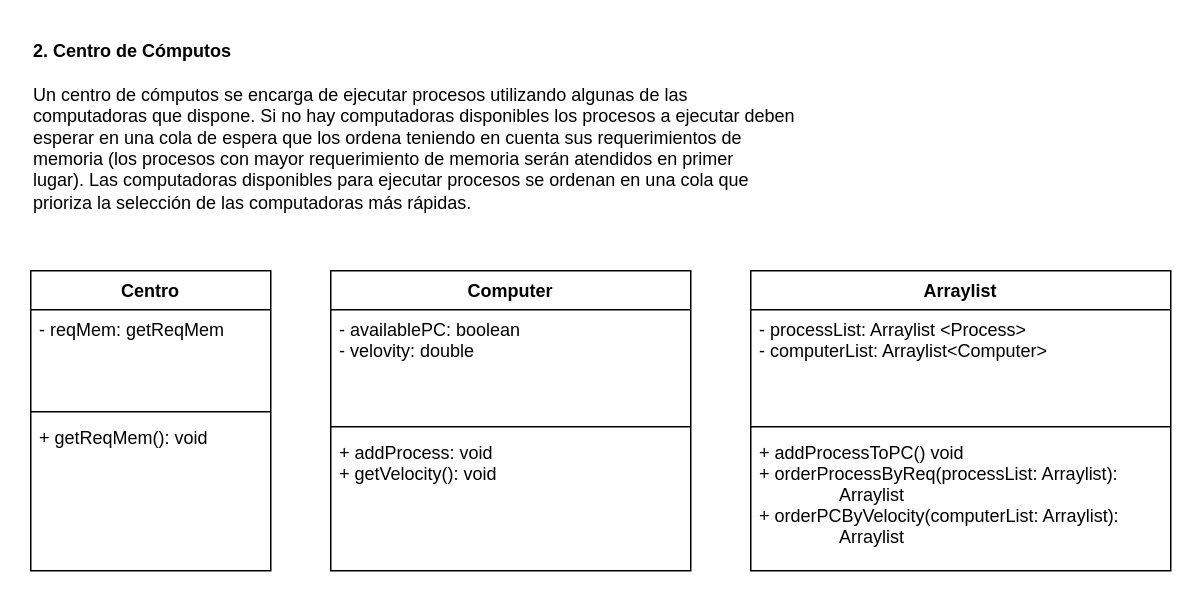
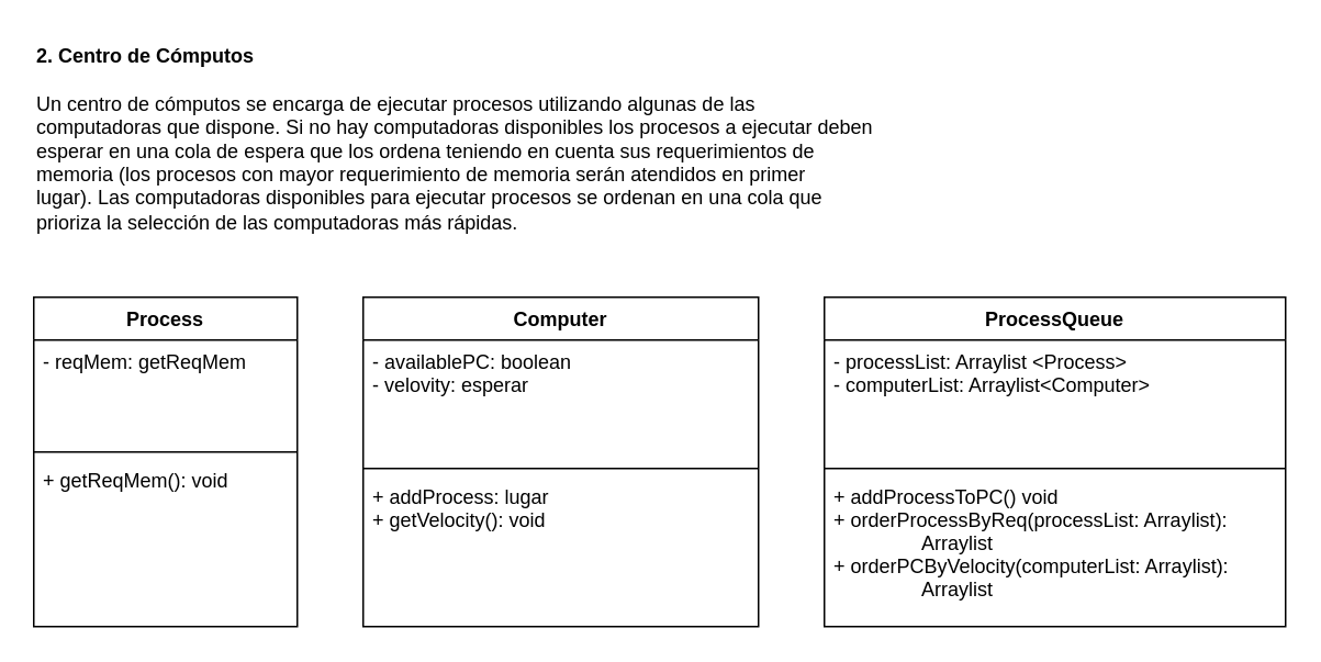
- <mxCell id="3" value="Centro" style="swimlane;fontStyle=1;align=center;verticalAlign=top;childLayout=stackLayout;horizontal=1;startSize=26;horizontalStack=0;resizeParent=1;resizeParentMax=0;resizeLast=0;collapsible=1;marginBottom=0;" vertex="1" parent="1"><mxGeometry x="20" y="180" width="160" height="200" as="geometry" /></mxCell>
+ <mxCell id="3" value="Process" style="swimlane;fontStyle=1;align=center;verticalAlign=top;childLayout=stackLayout;horizontal=1;startSize=26;horizontalStack=0;resizeParent=1;resizeParentMax=0;resizeLast=0;collapsible=1;marginBottom=0;" vertex="1" parent="1"><mxGeometry x="20" y="180" width="160" height="200" as="geometry" /></mxCell>
- <mxCell id="11" value="Arraylist" style="swimlane;fontStyle=1;align=center;verticalAlign=top;childLayout=stackLayout;horizontal=1;startSize=26;horizontalStack=0;resizeParent=1;resizeParentMax=0;resizeLast=0;collapsible=1;marginBottom=0;" vertex="1" parent="1"><mxGeometry x="500" y="180" width="280" height="200" as="geometry" /></mxCell>
+ <mxCell id="11" value="ProcessQueue" style="swimlane;fontStyle=1;align=center;verticalAlign=top;childLayout=stackLayout;horizontal=1;startSize=26;horizontalStack=0;resizeParent=1;resizeParentMax=0;resizeLast=0;collapsible=1;marginBottom=0;" vertex="1" parent="1"><mxGeometry x="500" y="180" width="280" height="200" as="geometry" /></mxCell>
- <mxCell id="8" value="- availablePC: boolean&#10;- velovity: double" style="text;strokeColor=none;fillColor=none;align=left;verticalAlign=top;spacingLeft=4;spacingRight=4;overflow=hidden;rotatable=0;points=[[0,0.5],[1,0.5]];portConstraint=eastwest;" vertex="1" parent="7"><mxGeometry y="26" width="240" height="74" as="geometry" /></mxCell>
+ <mxCell id="8" value="- availablePC: boolean&#10;- velovity: esperar" style="text;strokeColor=none;fillColor=none;align=left;verticalAlign=top;spacingLeft=4;spacingRight=4;overflow=hidden;rotatable=0;points=[[0,0.5],[1,0.5]];portConstraint=eastwest;" vertex="1" parent="7"><mxGeometry y="26" width="240" height="74" as="geometry" /></mxCell>
- <mxCell id="10" value="+ addProcess: void&#10;+ getVelocity(): void" style="text;strokeColor=none;fillColor=none;align=left;verticalAlign=top;spacingLeft=4;spacingRight=4;overflow=hidden;rotatable=0;points=[[0,0.5],[1,0.5]];portConstraint=eastwest;" vertex="1" parent="7"><mxGeometry y="108" width="240" height="92" as="geometry" /></mxCell>
+ <mxCell id="10" value="+ addProcess: lugar&#10;+ getVelocity(): void" style="text;strokeColor=none;fillColor=none;align=left;verticalAlign=top;spacingLeft=4;spacingRight=4;overflow=hidden;rotatable=0;points=[[0,0.5],[1,0.5]];portConstraint=eastwest;" vertex="1" parent="7"><mxGeometry y="108" width="240" height="92" as="geometry" /></mxCell>
